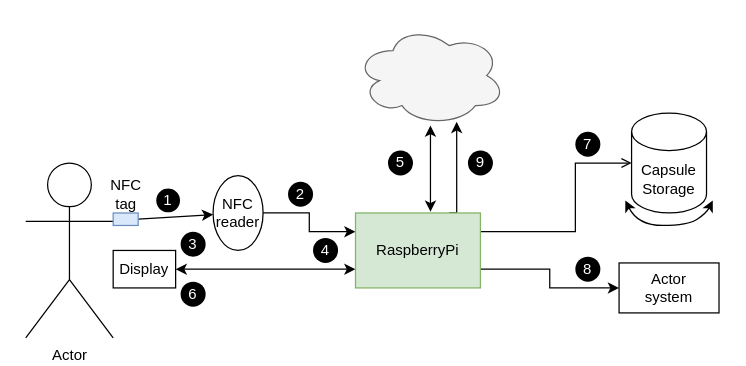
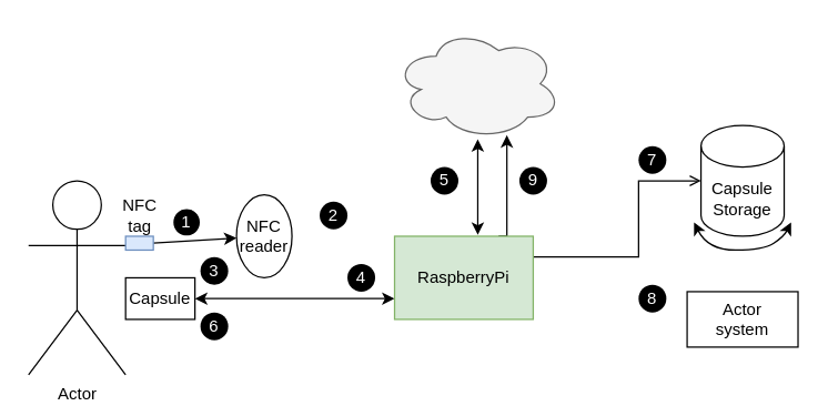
- <mxCell id="5" style="edgeStyle=orthogonalEdgeStyle;rounded=0;orthogonalLoop=1;jettySize=auto;html=1;exitX=1;exitY=0.5;exitDx=0;exitDy=0;entryX=0;entryY=0.25;entryDx=0;entryDy=0;" edge="1" parent="1" source="6" target="12"><mxGeometry relative="1" as="geometry" /></mxCell>
- <mxCell id="15" value="Display" style="rounded=0;whiteSpace=wrap;html=1;" vertex="1" parent="1"><mxGeometry x="90" y="200" width="50" height="30" as="geometry" /></mxCell>
+ <mxCell id="15" value="Capsule" style="rounded=0;whiteSpace=wrap;html=1;" vertex="1" parent="1"><mxGeometry x="90" y="200" width="50" height="30" as="geometry" /></mxCell>
- <mxCell id="10" style="edgeStyle=orthogonalEdgeStyle;rounded=0;orthogonalLoop=1;jettySize=auto;html=1;exitX=1;exitY=0.75;exitDx=0;exitDy=0;entryX=0;entryY=0.5;entryDx=0;entryDy=0;startArrow=none;startFill=0;" edge="1" parent="1" source="12" target="20"><mxGeometry relative="1" as="geometry" /></mxCell>
